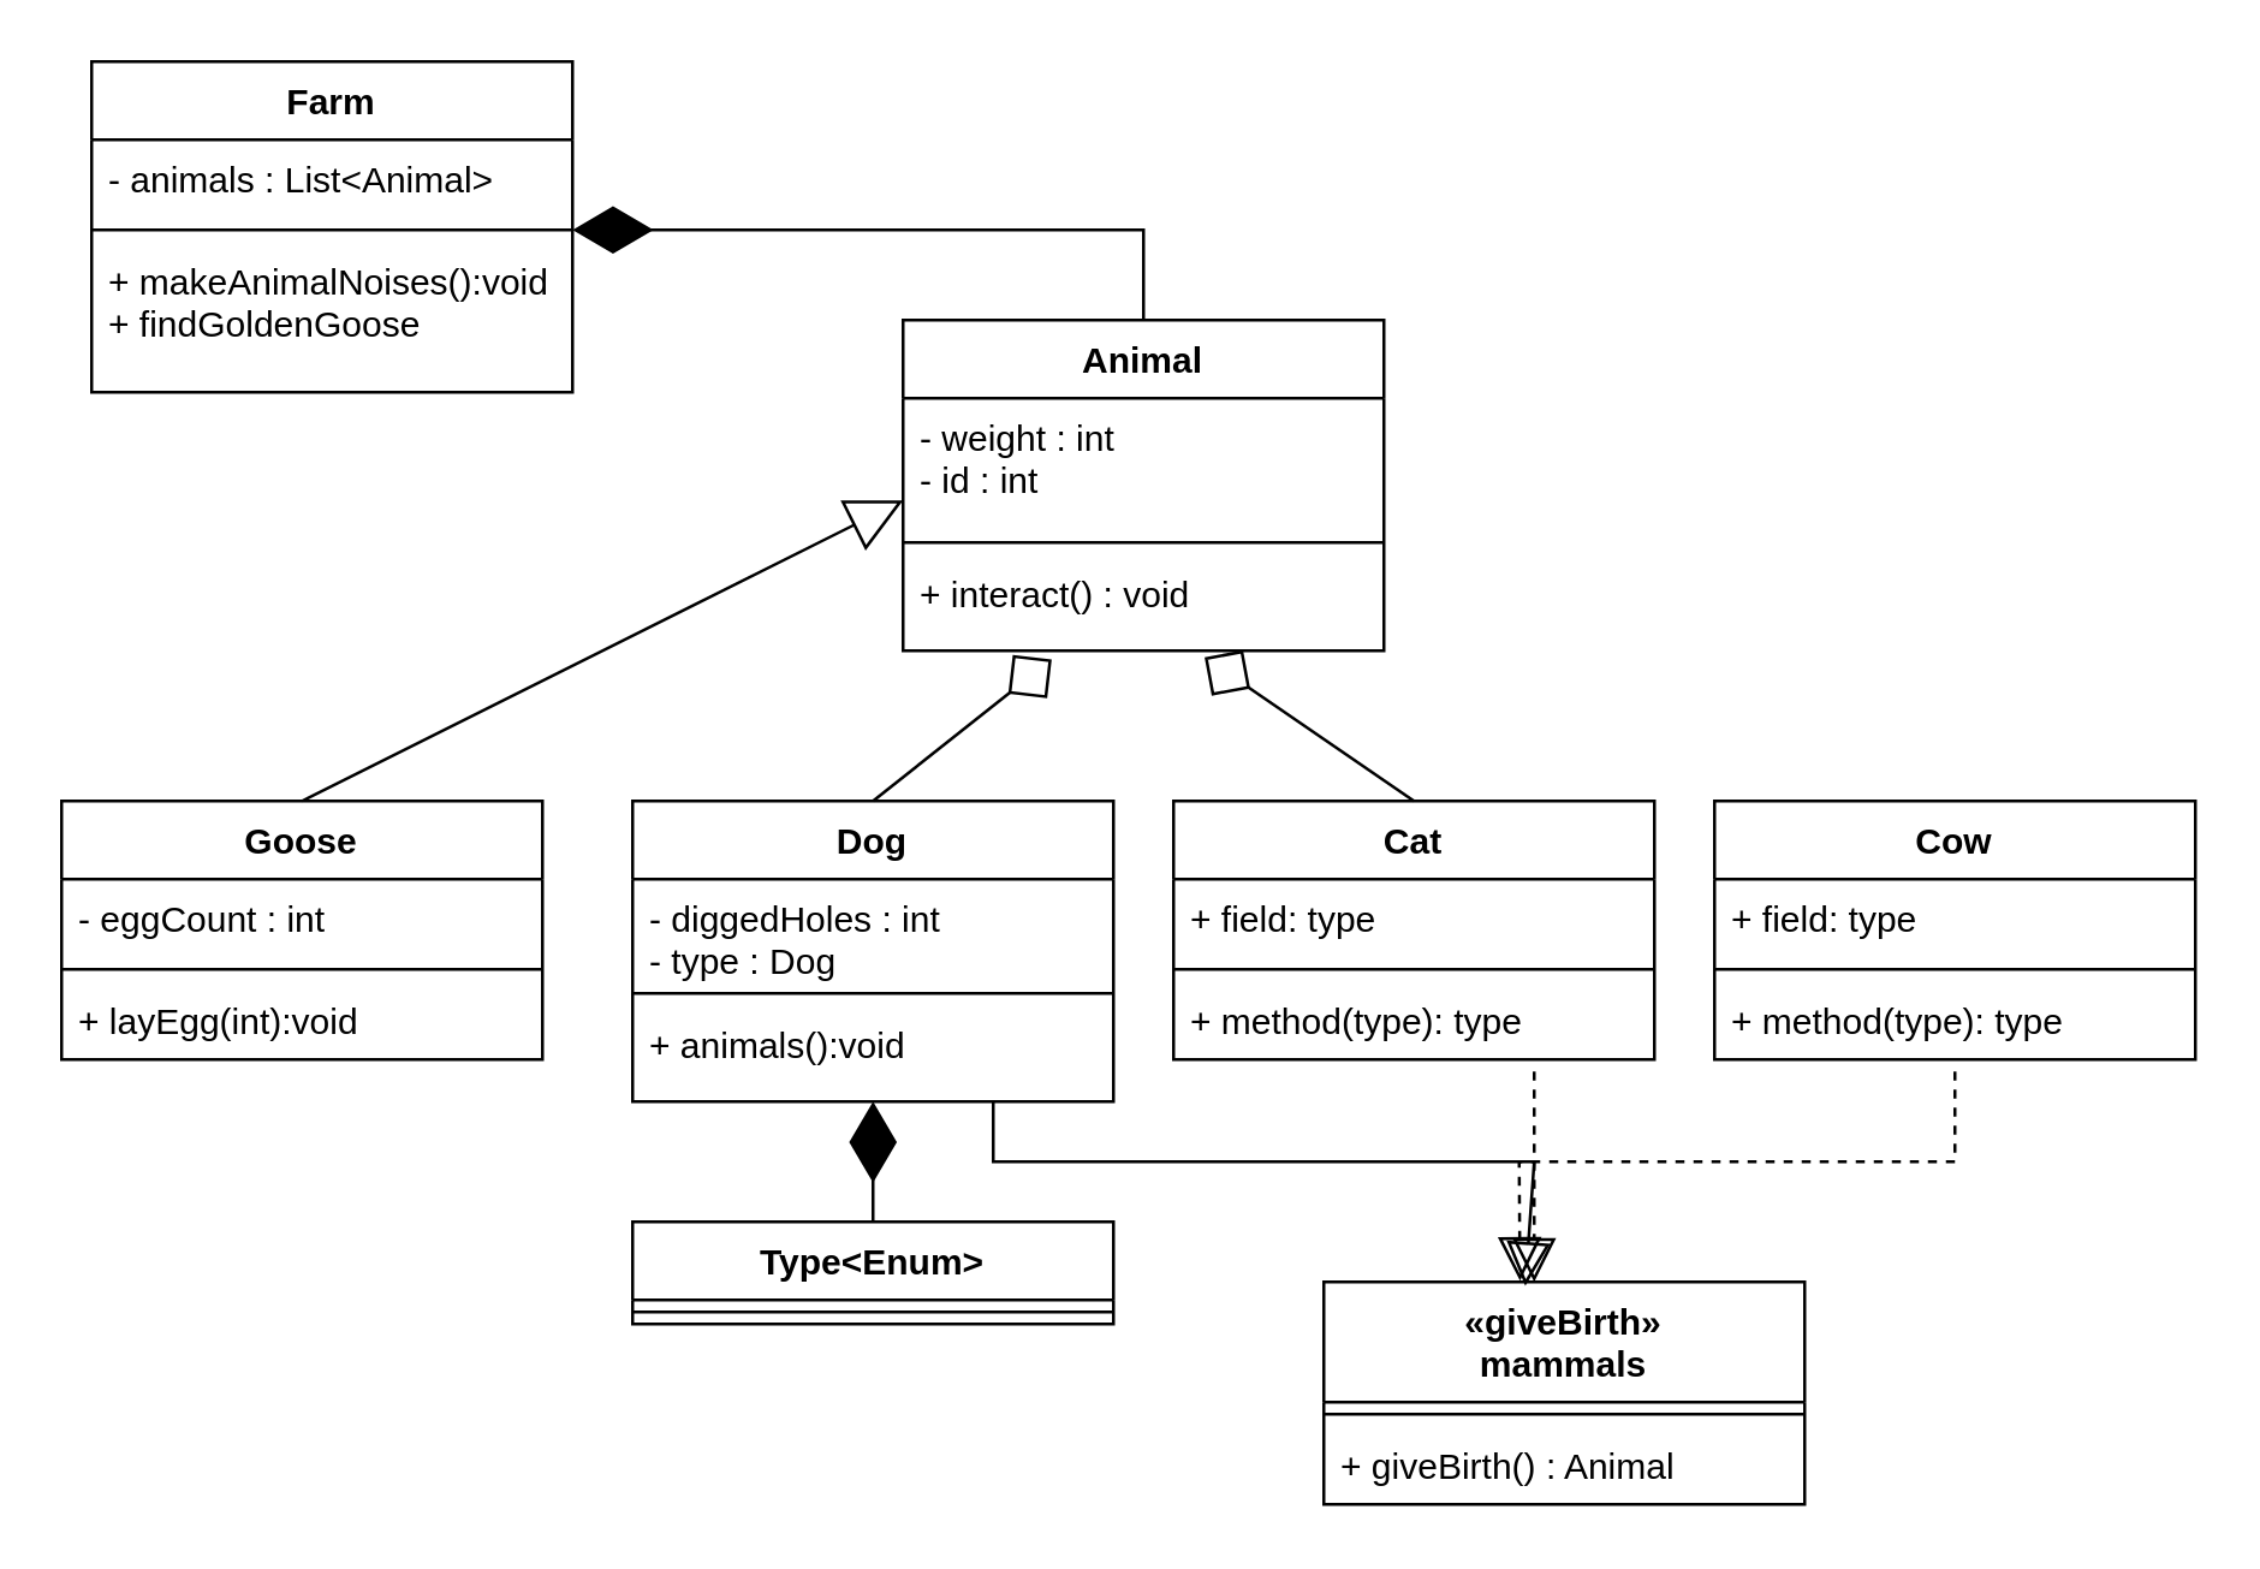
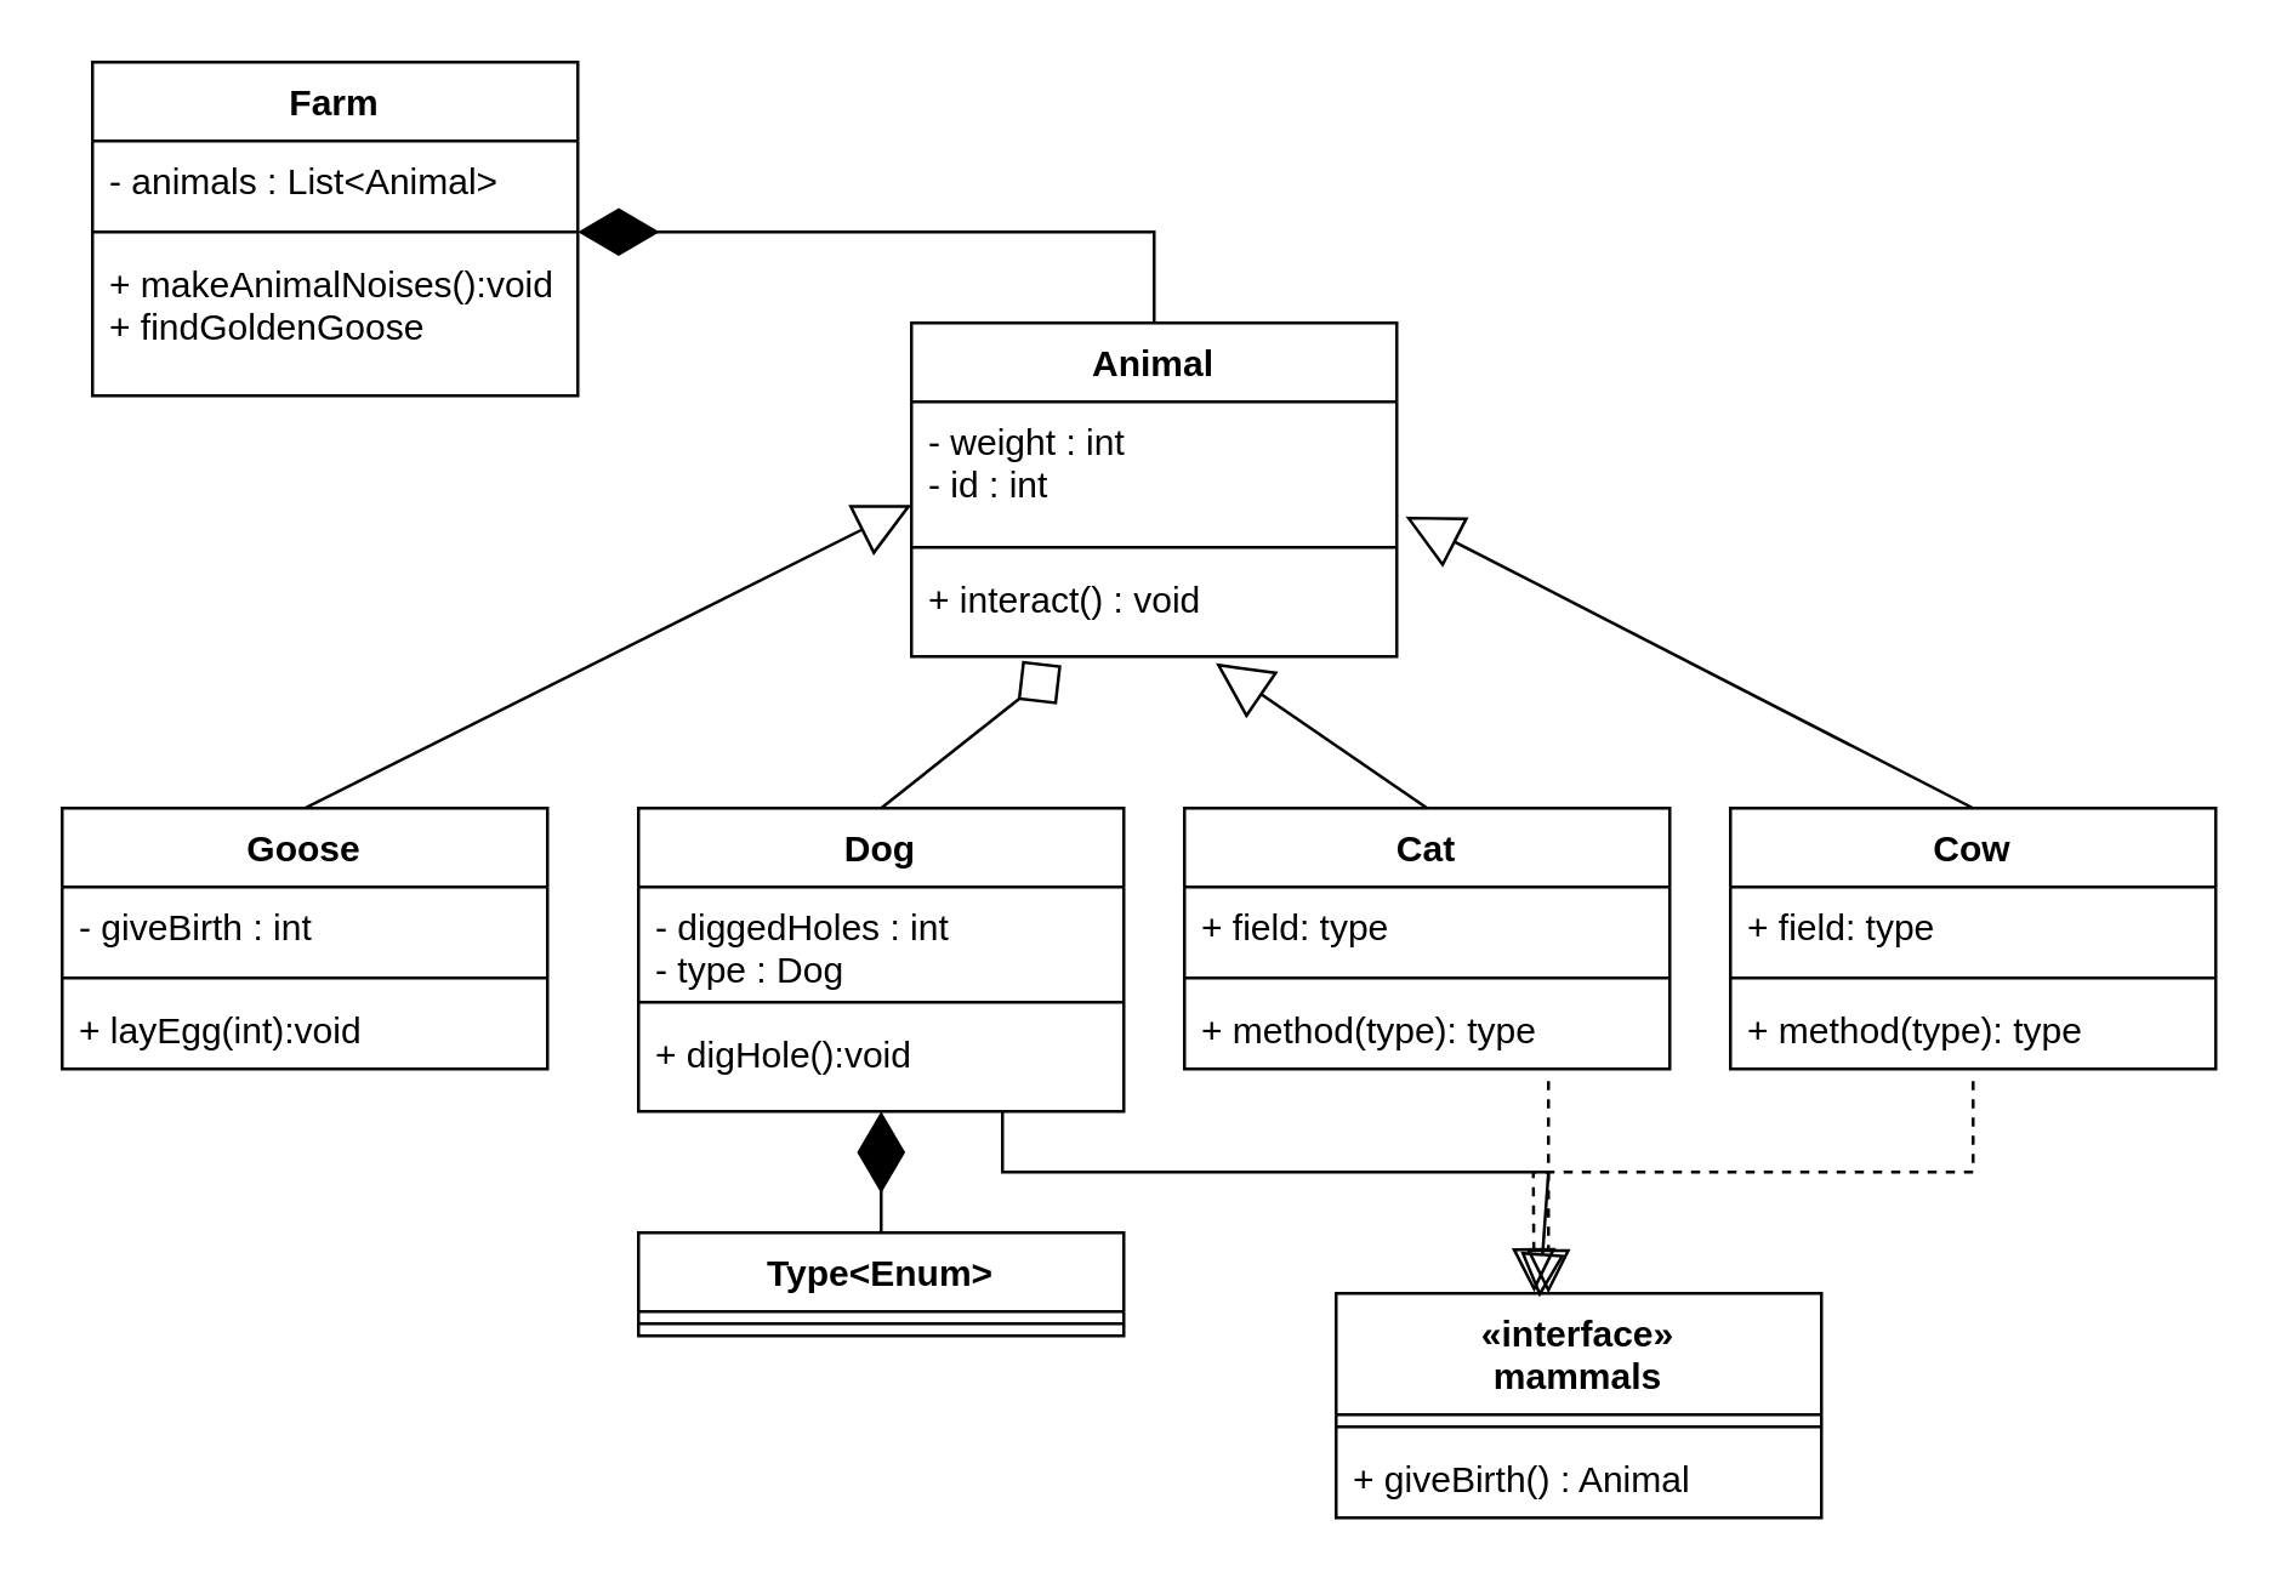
+ <mxCell id="25" value="" style="endArrow=block;endSize=16;endFill=0;html=1;rounded=0;entryX=1.018;entryY=0.86;entryDx=0;entryDy=0;entryPerimeter=0;exitX=0.5;exitY=0;exitDx=0;exitDy=0;" edge="1" parent="1" source="18" target="3"><mxGeometry width="160" relative="1" as="geometry"><mxPoint x="530" y="196" as="sourcePoint" /><mxPoint x="690" y="196" as="targetPoint" /></mxGeometry></mxCell>
- <mxCell id="22" value="" style="endArrow=diamond;endSize=16;endFill=0;html=1;rounded=0;exitX=0.5;exitY=0;exitDx=0;exitDy=0;entryX=0.627;entryY=1.068;entryDx=0;entryDy=0;entryPerimeter=0;" edge="1" parent="1" source="6" target="5"><mxGeometry width="160" relative="1" as="geometry"><mxPoint x="140" y="166" as="sourcePoint" /><mxPoint x="300" y="166" as="targetPoint" /><mxPoint as="offset" /></mxGeometry></mxCell>
+ <mxCell id="22" value="" style="endArrow=block;endSize=16;endFill=0;html=1;rounded=0;exitX=0.5;exitY=0;exitDx=0;exitDy=0;entryX=0.627;entryY=1.068;entryDx=0;entryDy=0;entryPerimeter=0;" edge="1" parent="1" source="6" target="5"><mxGeometry width="160" relative="1" as="geometry"><mxPoint x="140" y="166" as="sourcePoint" /><mxPoint x="300" y="166" as="targetPoint" /><mxPoint as="offset" /></mxGeometry></mxCell>
- <mxCell id="15" value="- eggCount : int" style="text;strokeColor=none;fillColor=none;align=left;verticalAlign=top;spacingLeft=4;spacingRight=4;overflow=hidden;rotatable=0;points=[[0,0.5],[1,0.5]];portConstraint=eastwest;" vertex="1" parent="14"><mxGeometry y="26" width="160" height="26" as="geometry" /></mxCell>
+ <mxCell id="15" value="- giveBirth : int" style="text;strokeColor=none;fillColor=none;align=left;verticalAlign=top;spacingLeft=4;spacingRight=4;overflow=hidden;rotatable=0;points=[[0,0.5],[1,0.5]];portConstraint=eastwest;" vertex="1" parent="14"><mxGeometry y="26" width="160" height="26" as="geometry" /></mxCell>
- <mxCell id="13" value="+ animals():void" style="text;strokeColor=none;fillColor=none;align=left;verticalAlign=top;spacingLeft=4;spacingRight=4;overflow=hidden;rotatable=0;points=[[0,0.5],[1,0.5]];portConstraint=eastwest;" vertex="1" parent="10"><mxGeometry y="68" width="160" height="32" as="geometry" /></mxCell>
+ <mxCell id="13" value="+ digHole():void" style="text;strokeColor=none;fillColor=none;align=left;verticalAlign=top;spacingLeft=4;spacingRight=4;overflow=hidden;rotatable=0;points=[[0,0.5],[1,0.5]];portConstraint=eastwest;" vertex="1" parent="10"><mxGeometry y="68" width="160" height="32" as="geometry" /></mxCell>
- <mxCell id="34" value="«giveBirth»&#10;mammals&#10;" style="swimlane;fontStyle=1;align=center;verticalAlign=top;childLayout=stackLayout;horizontal=1;startSize=40;horizontalStack=0;resizeParent=1;resizeParentMax=0;resizeLast=0;collapsible=1;marginBottom=0;" vertex="1" parent="1"><mxGeometry x="440" y="426" width="160" height="74" as="geometry" /></mxCell>
+ <mxCell id="34" value="«interface»&#10;mammals&#10;" style="swimlane;fontStyle=1;align=center;verticalAlign=top;childLayout=stackLayout;horizontal=1;startSize=40;horizontalStack=0;resizeParent=1;resizeParentMax=0;resizeLast=0;collapsible=1;marginBottom=0;" vertex="1" parent="1"><mxGeometry x="440" y="426" width="160" height="74" as="geometry" /></mxCell>
